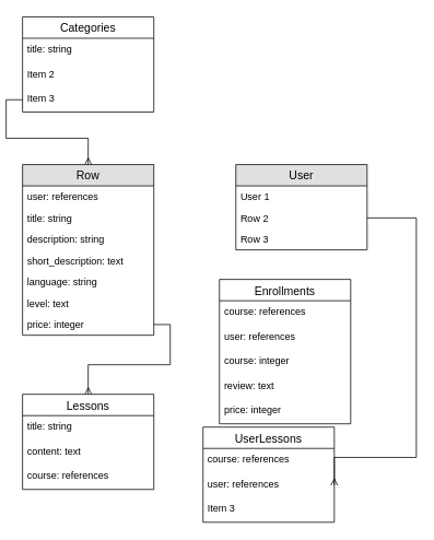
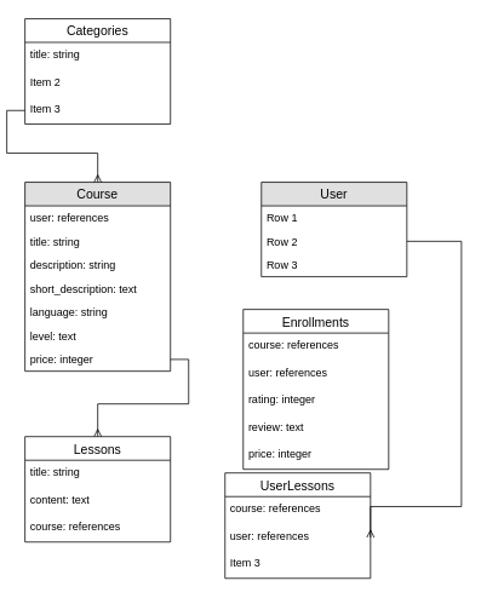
- <mxCell id="6" value="Row" style="swimlane;fontStyle=0;childLayout=stackLayout;horizontal=1;startSize=26;fillColor=#e0e0e0;horizontalStack=0;resizeParent=1;resizeParentMax=0;resizeLast=0;collapsible=1;marginBottom=0;swimlaneFillColor=#ffffff;align=center;fontSize=14;" parent="1" vertex="1"><mxGeometry x="20" y="200" width="160" height="208" as="geometry"><mxRectangle x="350" y="240" width="80" height="26" as="alternateBounds" /></mxGeometry></mxCell>
+ <mxCell id="6" value="Course" style="swimlane;fontStyle=0;childLayout=stackLayout;horizontal=1;startSize=26;fillColor=#e0e0e0;horizontalStack=0;resizeParent=1;resizeParentMax=0;resizeLast=0;collapsible=1;marginBottom=0;swimlaneFillColor=#ffffff;align=center;fontSize=14;" parent="1" vertex="1"><mxGeometry x="20" y="200" width="160" height="208" as="geometry"><mxRectangle x="350" y="240" width="80" height="26" as="alternateBounds" /></mxGeometry></mxCell>
- <mxCell id="3" value="User 1" style="text;strokeColor=none;fillColor=none;spacingLeft=4;spacingRight=4;overflow=hidden;rotatable=0;points=[[0,0.5],[1,0.5]];portConstraint=eastwest;fontSize=12;" parent="2" vertex="1"><mxGeometry y="26" width="160" height="26" as="geometry" /></mxCell>
+ <mxCell id="3" value="Row 1" style="text;strokeColor=none;fillColor=none;spacingLeft=4;spacingRight=4;overflow=hidden;rotatable=0;points=[[0,0.5],[1,0.5]];portConstraint=eastwest;fontSize=12;" parent="2" vertex="1"><mxGeometry y="26" width="160" height="26" as="geometry" /></mxCell>
- <mxCell id="32" value="course: integer" style="text;strokeColor=none;fillColor=none;spacingLeft=4;spacingRight=4;overflow=hidden;rotatable=0;points=[[0,0.5],[1,0.5]];portConstraint=eastwest;fontSize=12;" parent="29" vertex="1"><mxGeometry y="86" width="160" height="30" as="geometry" /></mxCell>
+ <mxCell id="32" value="rating: integer" style="text;strokeColor=none;fillColor=none;spacingLeft=4;spacingRight=4;overflow=hidden;rotatable=0;points=[[0,0.5],[1,0.5]];portConstraint=eastwest;fontSize=12;" parent="29" vertex="1"><mxGeometry y="86" width="160" height="30" as="geometry" /></mxCell>
